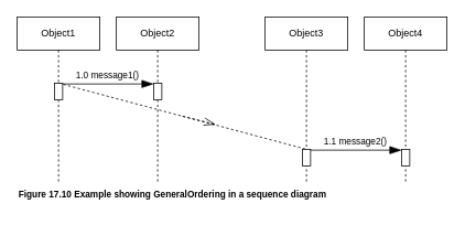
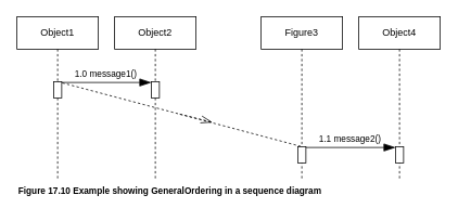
- <mxCell id="4" value="Object3" style="shape=umlLifeline;perimeter=lifelinePerimeter;whiteSpace=wrap;html=1;container=1;dropTarget=0;collapsible=0;recursiveResize=0;outlineConnect=0;portConstraint=eastwest;newEdgeStyle={&quot;edgeStyle&quot;:&quot;elbowEdgeStyle&quot;,&quot;elbow&quot;:&quot;vertical&quot;,&quot;curved&quot;:0,&quot;rounded&quot;:0};" vertex="1" parent="1"><mxGeometry x="320" width="100" height="200" as="geometry" y="20" /></mxCell>
+ <mxCell id="4" value="Figure3" style="shape=umlLifeline;perimeter=lifelinePerimeter;whiteSpace=wrap;html=1;container=1;dropTarget=0;collapsible=0;recursiveResize=0;outlineConnect=0;portConstraint=eastwest;newEdgeStyle={&quot;edgeStyle&quot;:&quot;elbowEdgeStyle&quot;,&quot;elbow&quot;:&quot;vertical&quot;,&quot;curved&quot;:0,&quot;rounded&quot;:0};" vertex="1" parent="1"><mxGeometry x="320" width="100" height="200" as="geometry" y="20" /></mxCell>
